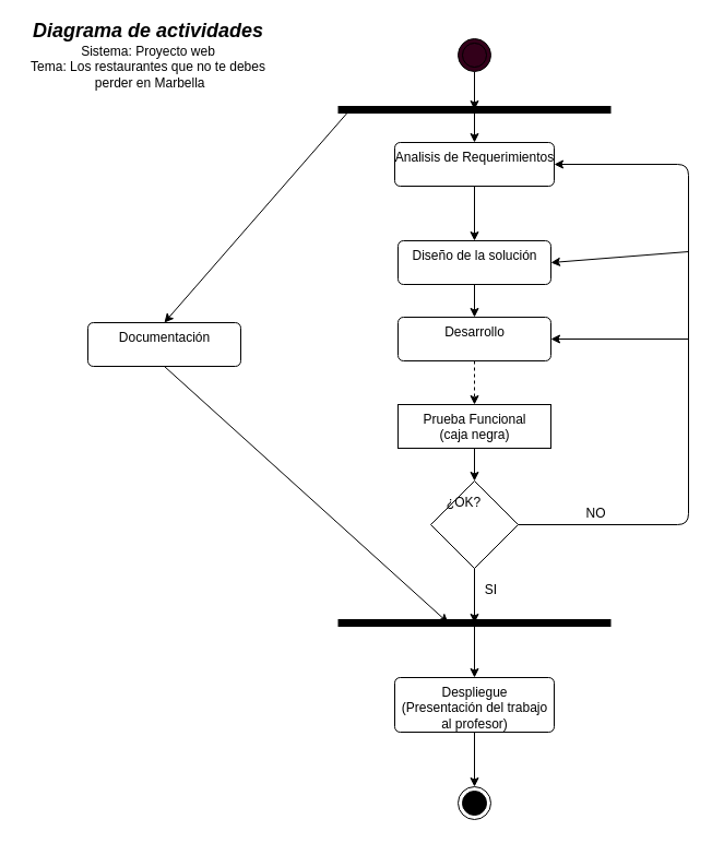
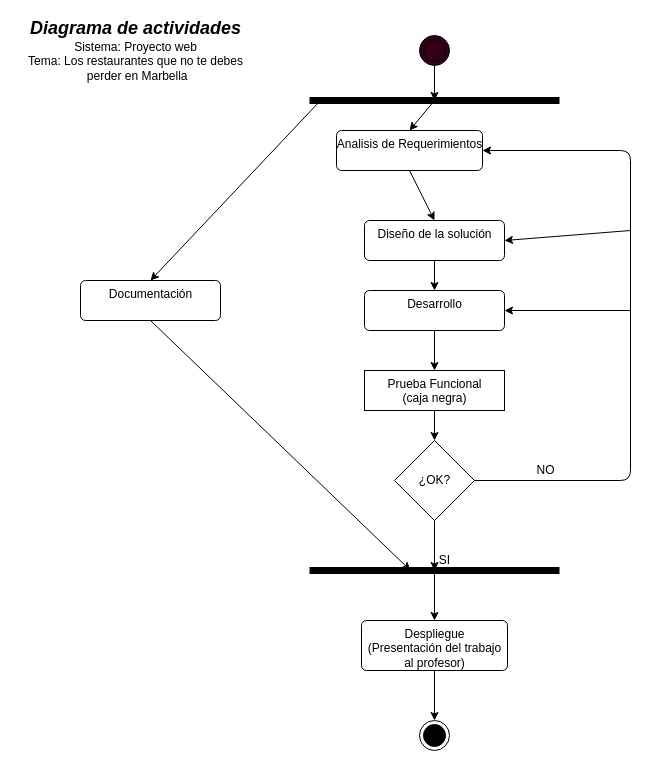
- <mxCell id="4" value="Analisis de Requerimientos" style="html=1;align=center;verticalAlign=top;rounded=1;absoluteArcSize=1;arcSize=10;dashed=0;" vertex="1" parent="1"><mxGeometry x="361" y="130" width="146" height="40" as="geometry" /></mxCell>
+ <mxCell id="4" value="Analisis de Requerimientos" style="html=1;align=center;verticalAlign=top;rounded=1;absoluteArcSize=1;arcSize=10;dashed=0;" vertex="1" parent="1"><mxGeometry x="336" y="130" width="146" height="40" as="geometry" /></mxCell>
- <mxCell id="21" value="Documentación" style="html=1;align=center;verticalAlign=top;rounded=1;absoluteArcSize=1;arcSize=10;dashed=0;" vertex="1" parent="1"><mxGeometry x="80" y="295" width="140" height="40" as="geometry" /></mxCell>
+ <mxCell id="21" value="Documentación" style="html=1;align=center;verticalAlign=top;rounded=1;absoluteArcSize=1;arcSize=10;dashed=0;" vertex="1" parent="1"><mxGeometry x="80" y="280" width="140" height="40" as="geometry" /></mxCell>
- <mxCell id="15" value="" style="endArrow=classic;html=1;entryX=0.5;entryY=0;entryDx=0;entryDy=0;exitX=0.5;exitY=1;exitDx=0;exitDy=0;dashed=1;" edge="1" parent="1" source="6" target="7"><mxGeometry width="50" height="50" relative="1" as="geometry"><mxPoint x="311" y="370" as="sourcePoint" /><mxPoint x="361" y="320" as="targetPoint" /></mxGeometry></mxCell>
+ <mxCell id="15" value="" style="endArrow=classic;html=1;entryX=0.5;entryY=0;entryDx=0;entryDy=0;exitX=0.5;exitY=1;exitDx=0;exitDy=0;" edge="1" parent="1" source="6" target="7"><mxGeometry width="50" height="50" relative="1" as="geometry"><mxPoint x="311" y="370" as="sourcePoint" /><mxPoint x="361" y="320" as="targetPoint" /></mxGeometry></mxCell>
- <mxCell id="28" value="¿OK?" style="text;html=1;align=center;verticalAlign=middle;resizable=0;points=[];autosize=1;" vertex="1" parent="1"><mxGeometry x="399" y="450" width="50" height="20" as="geometry" /></mxCell>
+ <mxCell id="28" value="¿OK?" style="text;html=1;align=center;verticalAlign=middle;resizable=0;points=[];autosize=1;" vertex="1" parent="1"><mxGeometry x="409" y="470" width="50" height="20" as="geometry" /></mxCell>
- <mxCell id="30" value="SI" style="text;html=1;align=center;verticalAlign=middle;resizable=0;points=[];autosize=1;" vertex="1" parent="1"><mxGeometry x="434" y="530" width="30" height="20" as="geometry" /></mxCell>
+ <mxCell id="30" value="SI" style="text;html=1;align=center;verticalAlign=middle;resizable=0;points=[];autosize=1;" vertex="1" parent="1"><mxGeometry x="429" y="550" width="30" height="20" as="geometry" /></mxCell>
